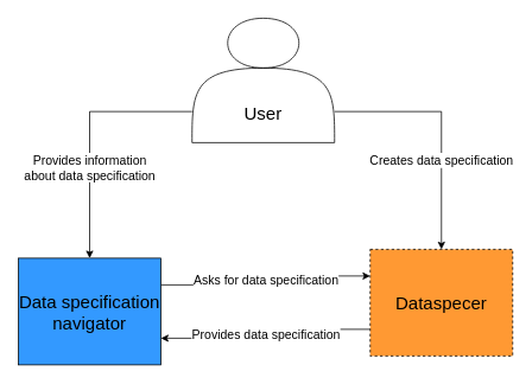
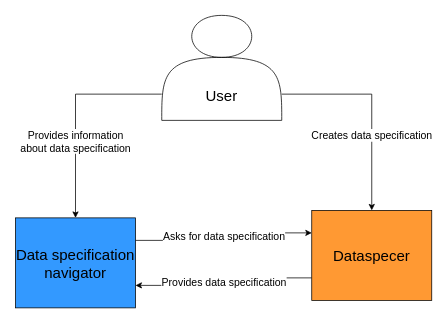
- <mxCell id="8" value="&lt;font style=&quot;font-size: 20px;&quot;&gt;Dataspecer&lt;/font&gt;" style="rounded=0;whiteSpace=wrap;html=1;fillColor=#FF9933;dashed=1;" parent="1" vertex="1"><mxGeometry x="415" y="280" width="160" height="120" as="geometry" /></mxCell>
+ <mxCell id="8" value="&lt;font style=&quot;font-size: 20px;&quot;&gt;Dataspecer&lt;/font&gt;" style="rounded=0;whiteSpace=wrap;html=1;fillColor=#FF9933;" parent="1" vertex="1"><mxGeometry x="415" y="280" width="160" height="120" as="geometry" /></mxCell>
